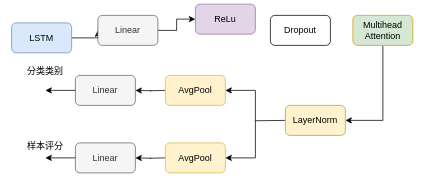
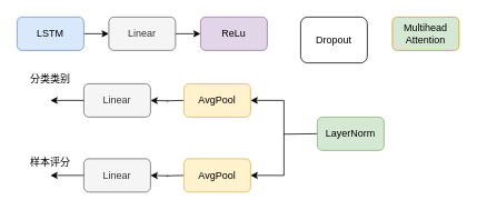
- <mxCell id="6" value="ReLu" style="rounded=1;whiteSpace=wrap;html=1;fillColor=#e1d5e7;strokeColor=#9673a6;" parent="1" vertex="1"><mxGeometry x="260" y="5" width="80" height="40" as="geometry" /></mxCell>
+ <mxCell id="6" value="ReLu" style="rounded=1;whiteSpace=wrap;html=1;fillColor=#e1d5e7;strokeColor=#9673a6;" parent="1" vertex="1"><mxGeometry x="240" y="20" width="80" height="40" as="geometry" /></mxCell>
- <mxCell id="7" value="Dropout" style="rounded=1;whiteSpace=wrap;html=1;" parent="1" vertex="1"><mxGeometry x="360" y="20" width="80" height="40" as="geometry" /></mxCell>
+ <mxCell id="7" value="Dropout" style="rounded=1;whiteSpace=wrap;html=1;" parent="1" vertex="1"><mxGeometry x="360" y="20" width="80" height="55" as="geometry" /></mxCell>
- <mxCell id="3" value="LSTM" style="rounded=1;whiteSpace=wrap;html=1;fillColor=#dae8fc;strokeColor=#6c8ebf;" parent="1" vertex="1"><mxGeometry x="15" y="30" width="80" height="40" as="geometry" /></mxCell>
+ <mxCell id="3" value="LSTM" style="rounded=1;whiteSpace=wrap;html=1;fillColor=#dae8fc;strokeColor=#6c8ebf;" parent="1" vertex="1"><mxGeometry x="20" y="20" width="80" height="40" as="geometry" /></mxCell>
- <mxCell id="9" value="LayerNorm" style="rounded=1;whiteSpace=wrap;html=1;fillColor=#fff2cc;strokeColor=#82b366;" parent="1" vertex="1"><mxGeometry x="380" y="140" width="80" height="40" as="geometry" /></mxCell>
+ <mxCell id="9" value="LayerNorm" style="rounded=1;whiteSpace=wrap;html=1;fillColor=#d5e8d4;strokeColor=#82b366;" parent="1" vertex="1"><mxGeometry x="380" y="140" width="80" height="40" as="geometry" /></mxCell>
- <mxCell id="10" style="edgeStyle=orthogonalEdgeStyle;rounded=0;orthogonalLoop=1;jettySize=auto;html=1;exitX=0.5;exitY=1;exitDx=0;exitDy=0;entryX=1;entryY=0.5;entryDx=0;entryDy=0;" edge="1" parent="1" source="11" target="9"><mxGeometry relative="1" as="geometry" /></mxCell>
